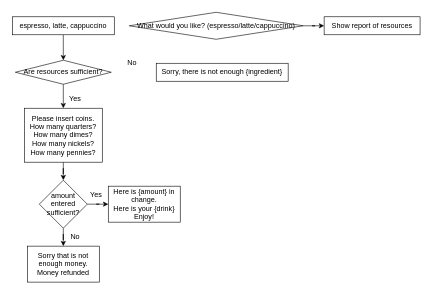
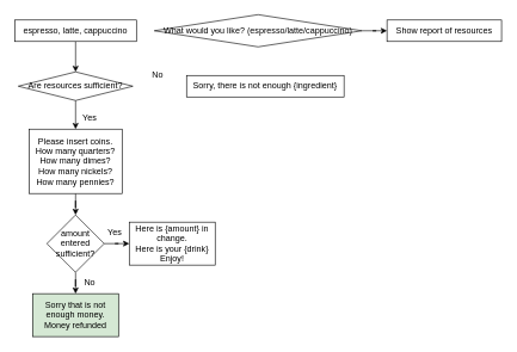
- <mxCell id="19" value="Sorry that is not enough money. Money refunded" style="whiteSpace=wrap;html=1;rounded=0;" vertex="1" parent="1"><mxGeometry x="45" y="410" width="120" height="60" as="geometry" /></mxCell>
+ <mxCell id="19" value="Sorry that is not enough money. Money refunded" style="whiteSpace=wrap;html=1;rounded=0;fillColor=#d5e8d4;" vertex="1" parent="1"><mxGeometry x="45" y="410" width="120" height="60" as="geometry" /></mxCell>
